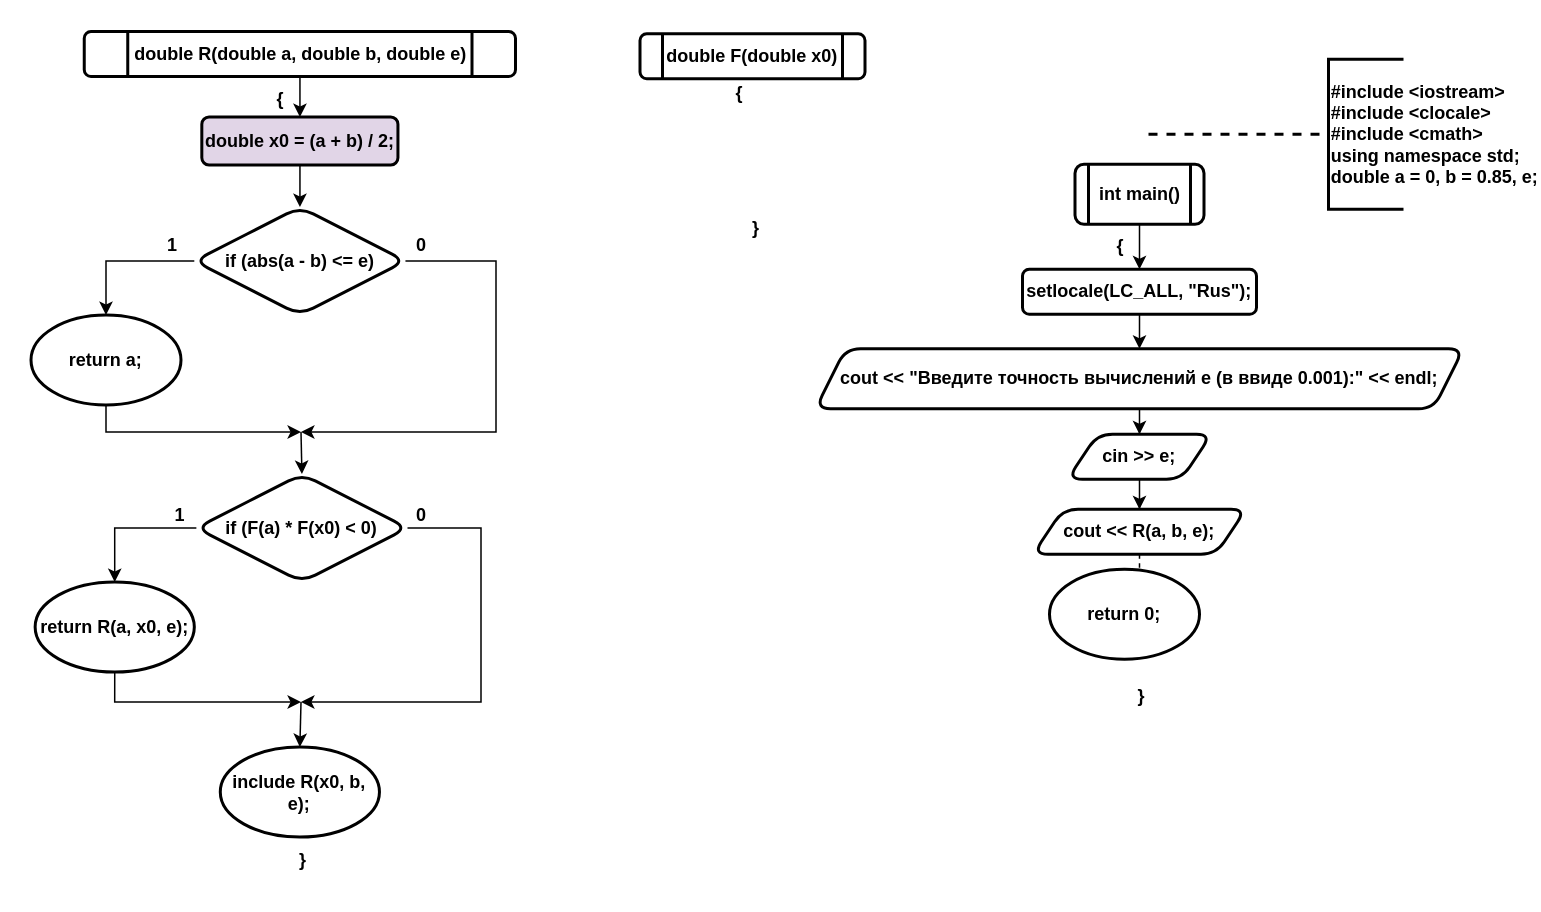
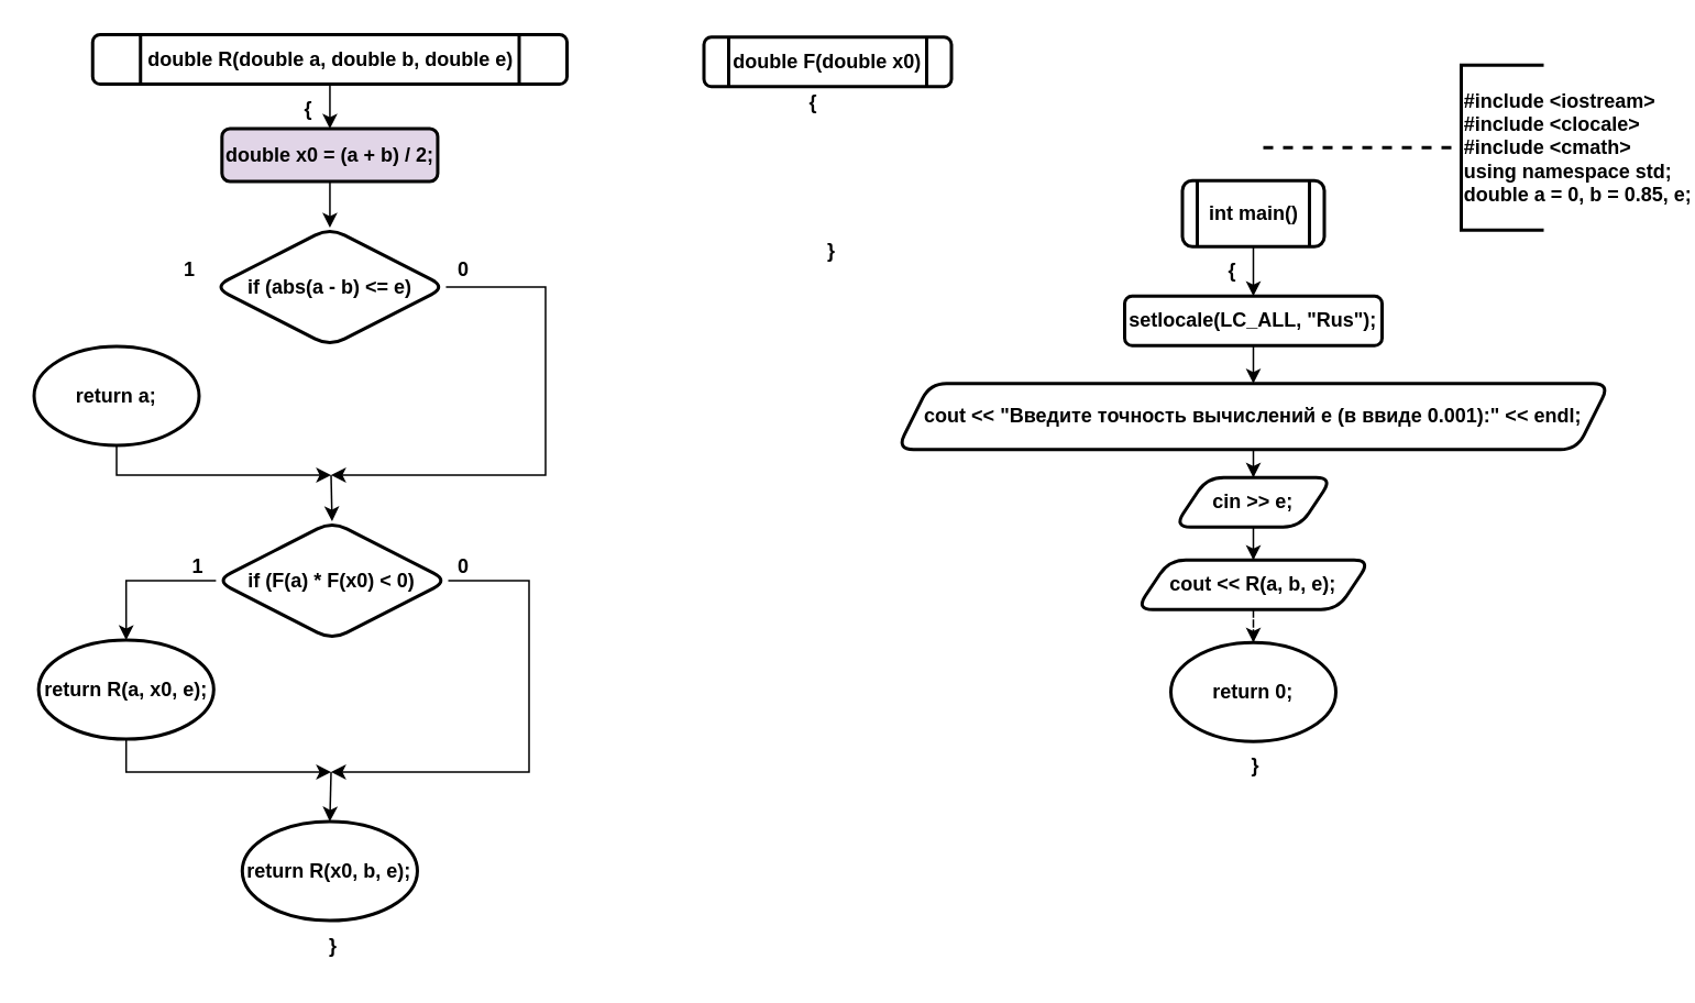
- <mxCell id="24" style="edgeStyle=orthogonalEdgeStyle;rounded=0;orthogonalLoop=1;jettySize=auto;html=1;entryX=0.5;entryY=0;entryDx=0;entryDy=0;entryPerimeter=0;strokeWidth=1;fontStyle=1" edge="1" parent="1" source="26" target="29"><mxGeometry relative="1" as="geometry" /></mxCell>
- <mxCell id="18" value="return 0;" style="strokeWidth=2;html=1;shape=mxgraph.flowchart.start_1;whiteSpace=wrap;rounded=1;fontStyle=1" vertex="1" parent="1"><mxGeometry x="699" y="379" width="100" height="60" as="geometry" /></mxCell>
+ <mxCell id="18" value="return 0;" style="strokeWidth=2;html=1;shape=mxgraph.flowchart.start_1;whiteSpace=wrap;rounded=1;fontStyle=1" vertex="1" parent="1"><mxGeometry x="709" y="389" width="100" height="60" as="geometry" /></mxCell>
- <mxCell id="39" value="include R(x0, b, e);" style="strokeWidth=2;html=1;shape=mxgraph.flowchart.start_1;whiteSpace=wrap;rounded=1;fontStyle=1" vertex="1" parent="1"><mxGeometry x="146.19" y="497.5" width="106.12" height="60" as="geometry" /></mxCell>
+ <mxCell id="39" value="return R(x0, b, e);" style="strokeWidth=2;html=1;shape=mxgraph.flowchart.start_1;whiteSpace=wrap;rounded=1;fontStyle=1" vertex="1" parent="1"><mxGeometry x="146.19" y="497.5" width="106.12" height="60" as="geometry" /></mxCell>
